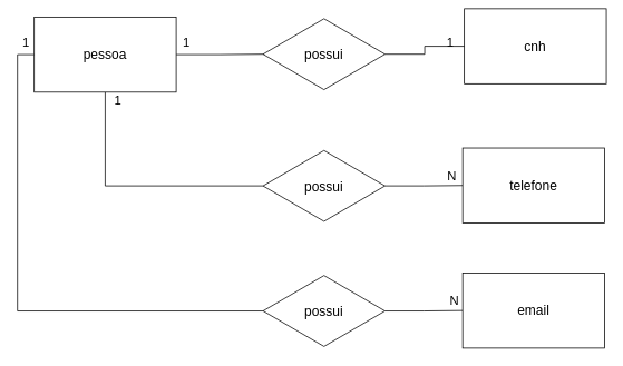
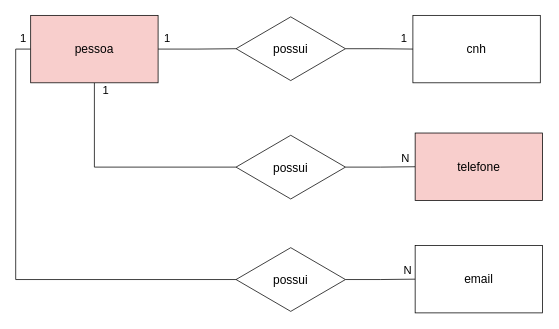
- <mxCell id="2" value="&lt;font style=&quot;font-size: 16px&quot;&gt;cnh&lt;/font&gt;" style="rounded=0;whiteSpace=wrap;html=1;" parent="1" vertex="1"><mxGeometry x="555" y="10" width="170" height="90" as="geometry" /></mxCell>
+ <mxCell id="2" value="&lt;font style=&quot;font-size: 16px&quot;&gt;cnh&lt;/font&gt;" style="rounded=0;whiteSpace=wrap;html=1;" parent="1" vertex="1"><mxGeometry x="550" y="20" width="170" height="90" as="geometry" /></mxCell>
- <mxCell id="6" value="&lt;font style=&quot;font-size: 16px&quot;&gt;pessoa&lt;/font&gt;" style="rounded=0;whiteSpace=wrap;html=1;" parent="1" vertex="1"><mxGeometry x="40" y="20" width="170" height="90" as="geometry" /></mxCell>
+ <mxCell id="6" value="&lt;font style=&quot;font-size: 16px&quot;&gt;pessoa&lt;/font&gt;" style="rounded=0;whiteSpace=wrap;html=1;fillColor=#f8cecc;" parent="1" vertex="1"><mxGeometry x="40" y="20" width="170" height="90" as="geometry" /></mxCell>
- <mxCell id="13" value="&lt;font style=&quot;font-size: 16px&quot;&gt;telefone&lt;/font&gt;" style="rounded=0;whiteSpace=wrap;html=1;" parent="1" vertex="1"><mxGeometry x="553" y="177" width="170" height="90" as="geometry" /></mxCell>
+ <mxCell id="13" value="&lt;font style=&quot;font-size: 16px&quot;&gt;telefone&lt;/font&gt;" style="rounded=0;whiteSpace=wrap;html=1;fillColor=#f8cecc;" parent="1" vertex="1"><mxGeometry x="553" y="177" width="170" height="90" as="geometry" /></mxCell>
